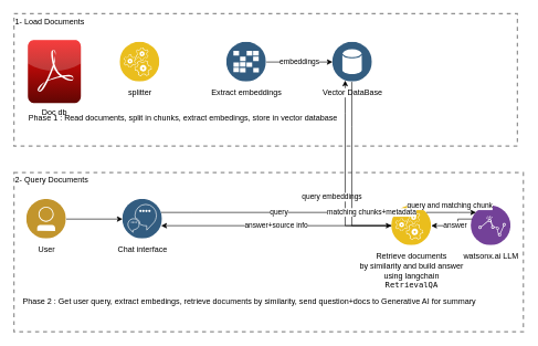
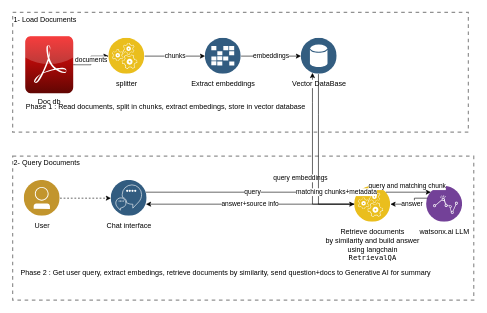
+ <mxCell id="4" value="documents" style="edgeStyle=orthogonalEdgeStyle;rounded=0;orthogonalLoop=1;jettySize=auto;html=1;" parent="3" source="5" target="11" edge="1"><mxGeometry relative="1" as="geometry" /></mxCell>
+ <mxCell id="10" value="chunks" style="edgeStyle=orthogonalEdgeStyle;rounded=0;orthogonalLoop=1;jettySize=auto;html=1;" parent="3" source="11" target="8" edge="1"><mxGeometry relative="1" as="geometry" /></mxCell>
- <mxCell id="15" style="edgeStyle=orthogonalEdgeStyle;rounded=0;orthogonalLoop=1;jettySize=auto;html=1;" parent="12" source="13" target="14" edge="1"><mxGeometry relative="1" as="geometry" /></mxCell>
+ <mxCell id="15" style="edgeStyle=orthogonalEdgeStyle;rounded=0;orthogonalLoop=1;jettySize=auto;html=1;dashed=1;" parent="12" source="13" target="14" edge="1"><mxGeometry relative="1" as="geometry" /></mxCell>
